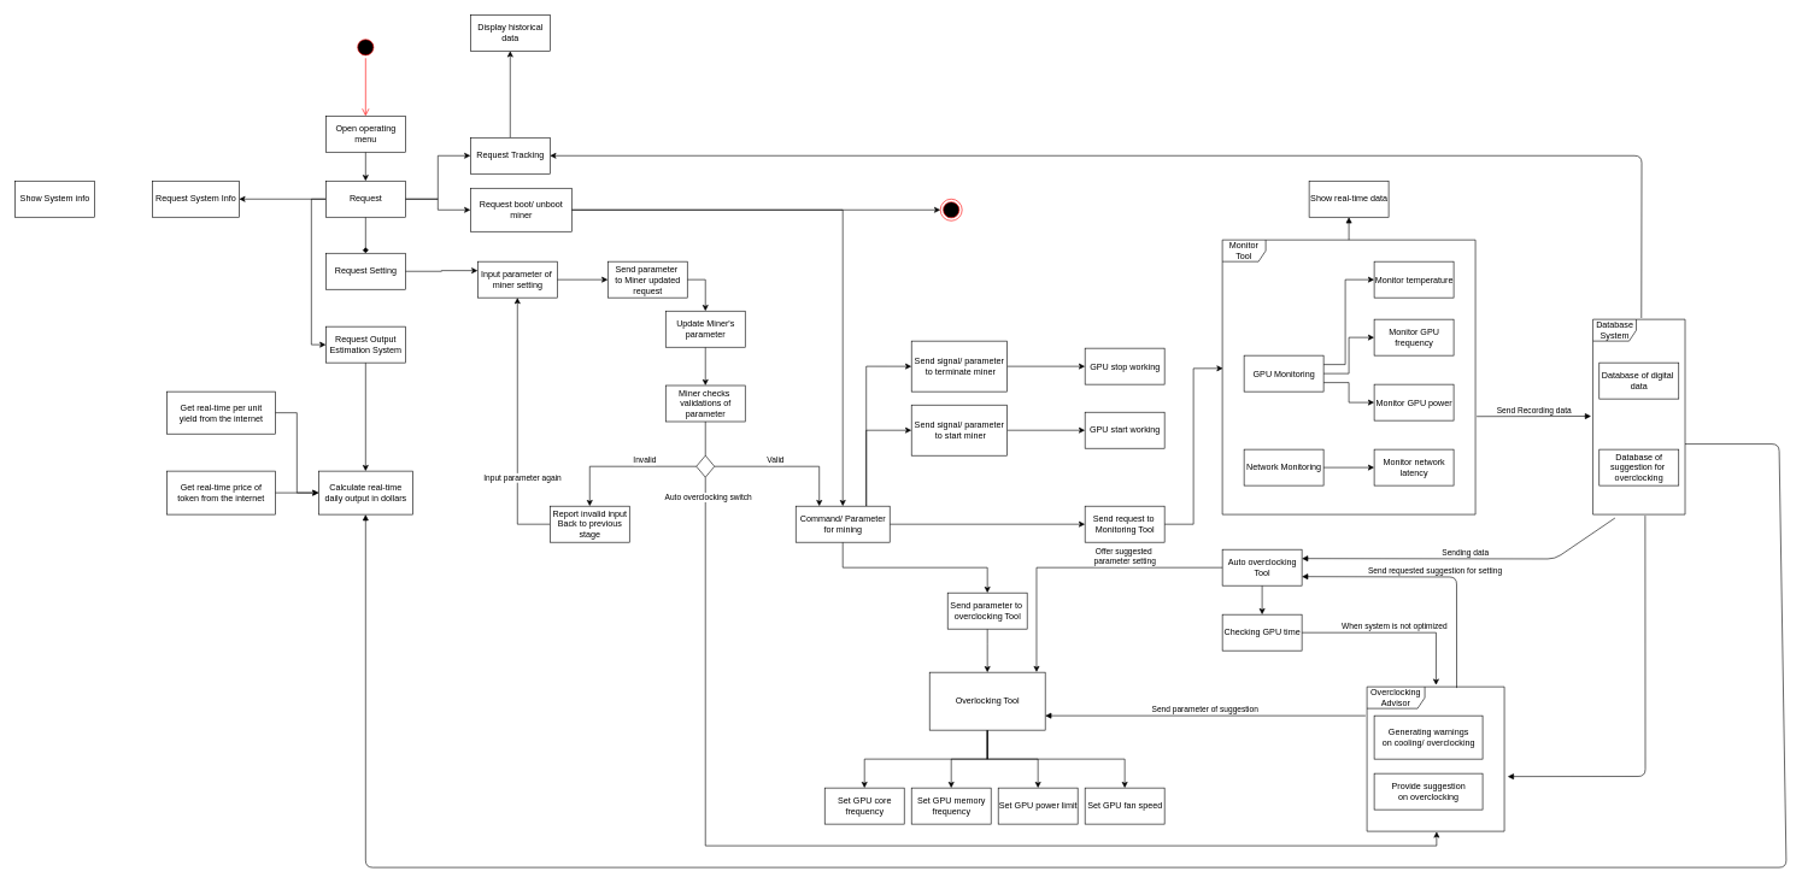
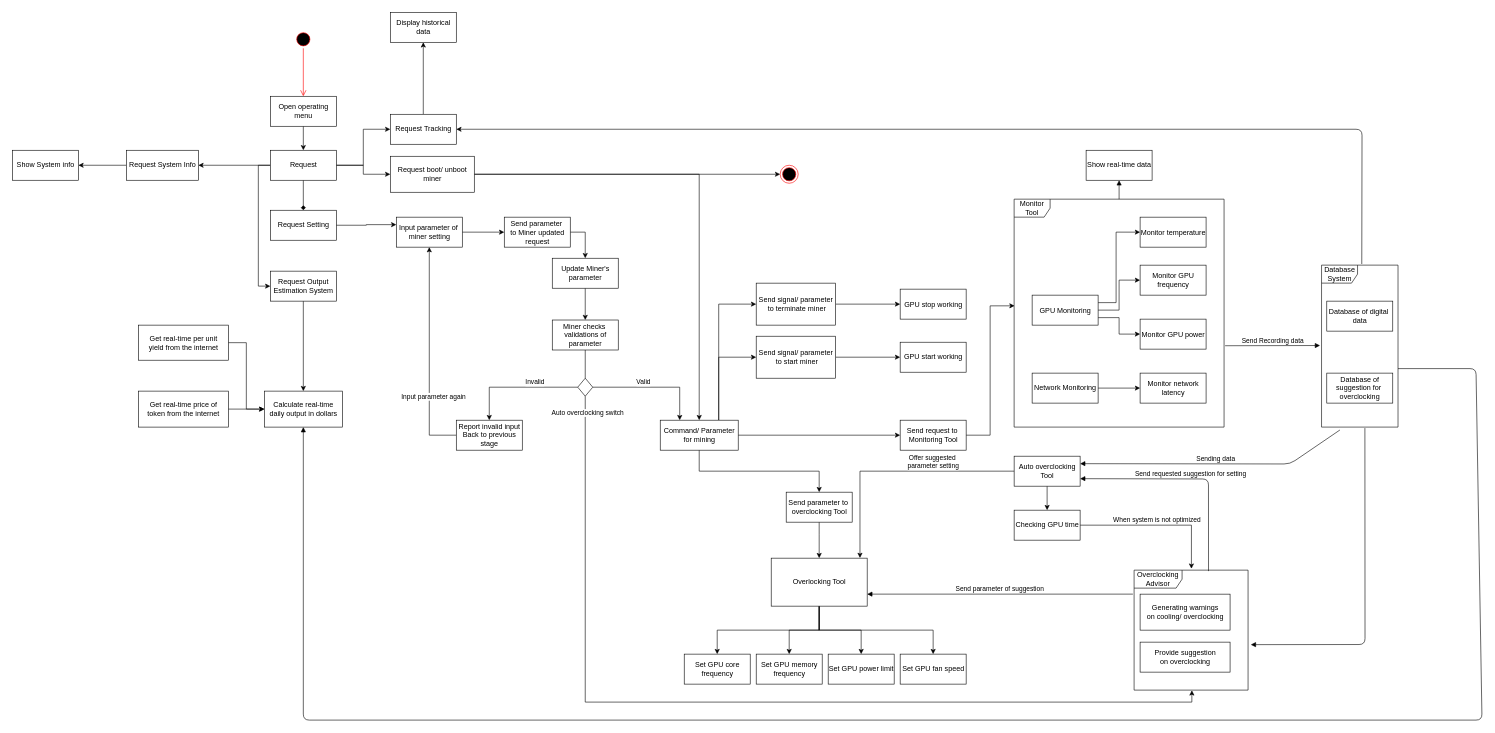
+ <mxCell id="102" style="edgeStyle=orthogonalEdgeStyle;rounded=0;orthogonalLoop=1;jettySize=auto;html=1;exitX=0;exitY=0.5;exitDx=0;exitDy=0;entryX=1;entryY=0.5;entryDx=0;entryDy=0;" parent="1" source="103" target="104" edge="1"><mxGeometry relative="1" as="geometry" /></mxCell>
